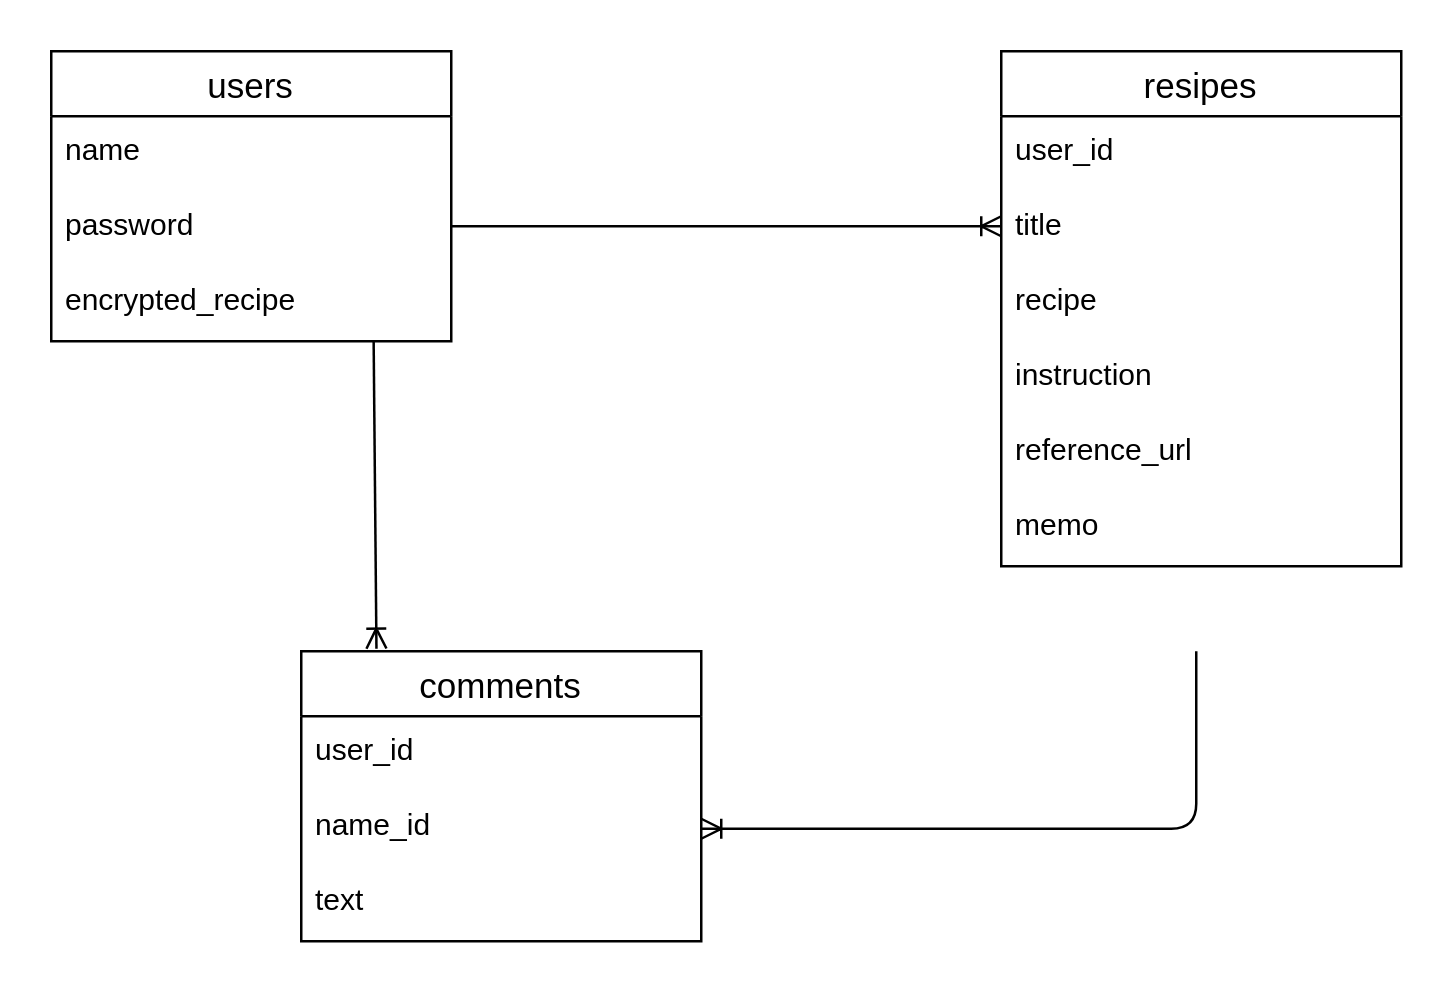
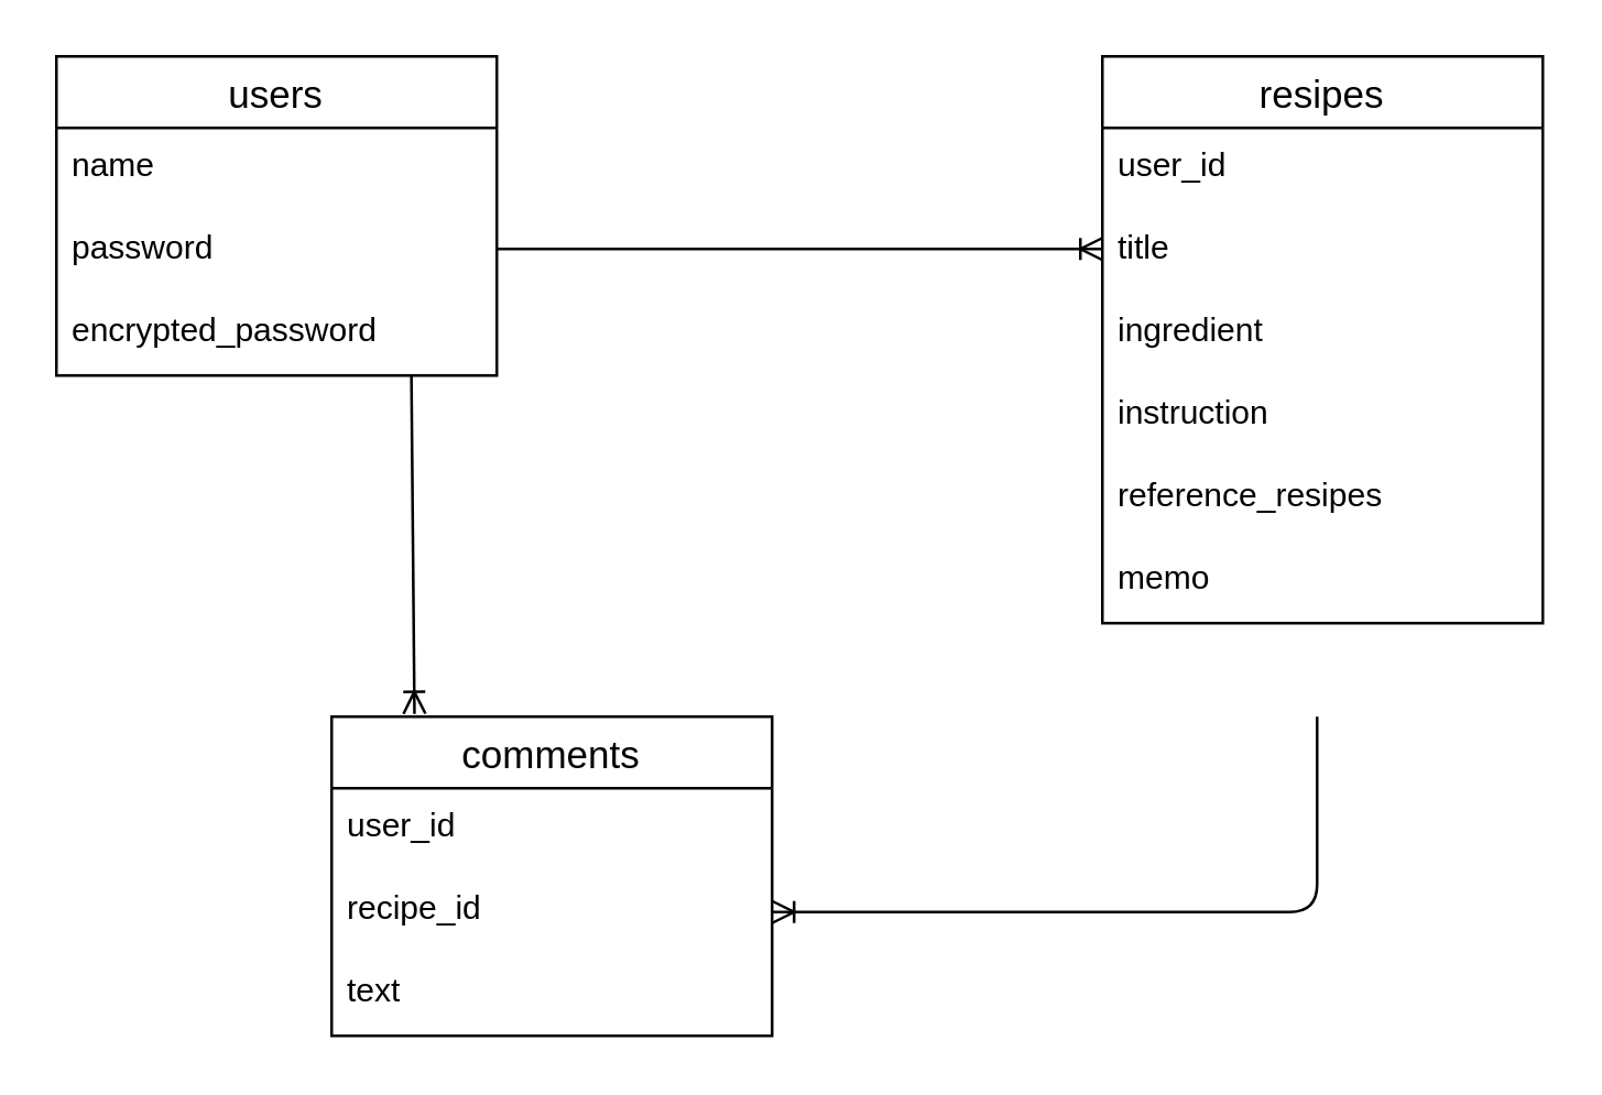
- <mxCell id="5" value="encrypted_recipe" style="text;strokeColor=none;fillColor=none;spacingLeft=4;spacingRight=4;overflow=hidden;rotatable=0;points=[[0,0.5],[1,0.5]];portConstraint=eastwest;fontSize=12;" parent="2" vertex="1"><mxGeometry y="86" width="160" height="30" as="geometry" /></mxCell>
+ <mxCell id="5" value="encrypted_password" style="text;strokeColor=none;fillColor=none;spacingLeft=4;spacingRight=4;overflow=hidden;rotatable=0;points=[[0,0.5],[1,0.5]];portConstraint=eastwest;fontSize=12;" parent="2" vertex="1"><mxGeometry y="86" width="160" height="30" as="geometry" /></mxCell>
- <mxCell id="16" value="recipe" style="text;strokeColor=none;fillColor=none;spacingLeft=4;spacingRight=4;overflow=hidden;rotatable=0;points=[[0,0.5],[1,0.5]];portConstraint=eastwest;fontSize=12;" parent="13" vertex="1"><mxGeometry y="86" width="160" height="30" as="geometry" /></mxCell>
+ <mxCell id="16" value="ingredient" style="text;strokeColor=none;fillColor=none;spacingLeft=4;spacingRight=4;overflow=hidden;rotatable=0;points=[[0,0.5],[1,0.5]];portConstraint=eastwest;fontSize=12;" parent="13" vertex="1"><mxGeometry y="86" width="160" height="30" as="geometry" /></mxCell>
- <mxCell id="18" value="reference_url" style="text;strokeColor=none;fillColor=none;spacingLeft=4;spacingRight=4;overflow=hidden;rotatable=0;points=[[0,0.5],[1,0.5]];portConstraint=eastwest;fontSize=12;" parent="13" vertex="1"><mxGeometry y="146" width="160" height="30" as="geometry" /></mxCell>
+ <mxCell id="18" value="reference_resipes" style="text;strokeColor=none;fillColor=none;spacingLeft=4;spacingRight=4;overflow=hidden;rotatable=0;points=[[0,0.5],[1,0.5]];portConstraint=eastwest;fontSize=12;" parent="13" vertex="1"><mxGeometry y="146" width="160" height="30" as="geometry" /></mxCell>
- <mxCell id="8" value="name_id" style="text;strokeColor=none;fillColor=none;spacingLeft=4;spacingRight=4;overflow=hidden;rotatable=0;points=[[0,0.5],[1,0.5]];portConstraint=eastwest;fontSize=12;" parent="6" vertex="1"><mxGeometry y="56" width="160" height="30" as="geometry" /></mxCell>
+ <mxCell id="8" value="recipe_id" style="text;strokeColor=none;fillColor=none;spacingLeft=4;spacingRight=4;overflow=hidden;rotatable=0;points=[[0,0.5],[1,0.5]];portConstraint=eastwest;fontSize=12;" parent="6" vertex="1"><mxGeometry y="56" width="160" height="30" as="geometry" /></mxCell>
